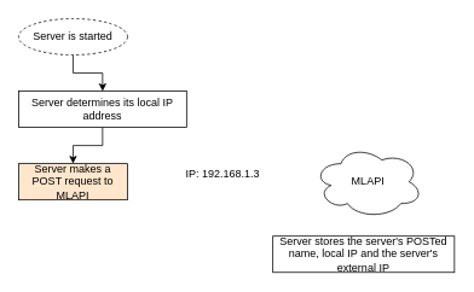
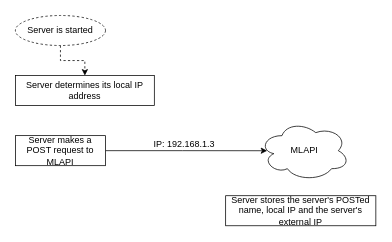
- <mxCell id="2" value="" style="edgeStyle=orthogonalEdgeStyle;rounded=0;orthogonalLoop=1;jettySize=auto;html=1;" edge="1" parent="1" source="3" target="5"><mxGeometry relative="1" as="geometry" /></mxCell>
+ <mxCell id="2" value="" style="edgeStyle=orthogonalEdgeStyle;rounded=0;orthogonalLoop=1;jettySize=auto;html=1;dashed=1;" edge="1" parent="1" source="3" target="5"><mxGeometry relative="1" as="geometry" /></mxCell>
- <mxCell id="4" style="edgeStyle=orthogonalEdgeStyle;rounded=0;orthogonalLoop=1;jettySize=auto;html=1;entryX=0.5;entryY=0;entryDx=0;entryDy=0;" edge="1" parent="1" source="5" target="7"><mxGeometry relative="1" as="geometry" /></mxCell>
- <mxCell id="7" value="Server makes a POST request to MLAPI" style="whiteSpace=wrap;html=1;fillColor=#ffe6cc;" vertex="1" parent="1"><mxGeometry x="20" y="180" width="120" height="40" as="geometry" /></mxCell>
+ <mxCell id="7" value="Server makes a POST request to MLAPI" style="whiteSpace=wrap;html=1;" vertex="1" parent="1"><mxGeometry x="20" y="180" width="120" height="40" as="geometry" /></mxCell>
+ <mxCell id="6" style="edgeStyle=orthogonalEdgeStyle;rounded=0;orthogonalLoop=1;jettySize=auto;html=1;entryX=0.086;entryY=0.501;entryDx=0;entryDy=0;entryPerimeter=0;" edge="1" parent="1" source="7" target="8"><mxGeometry relative="1" as="geometry"><mxPoint x="364.2" y="200" as="targetPoint" /></mxGeometry></mxCell>
